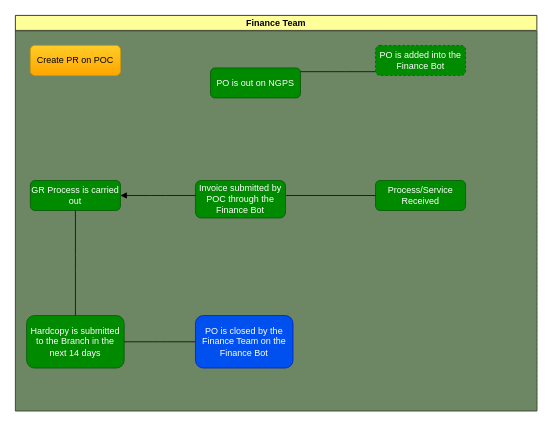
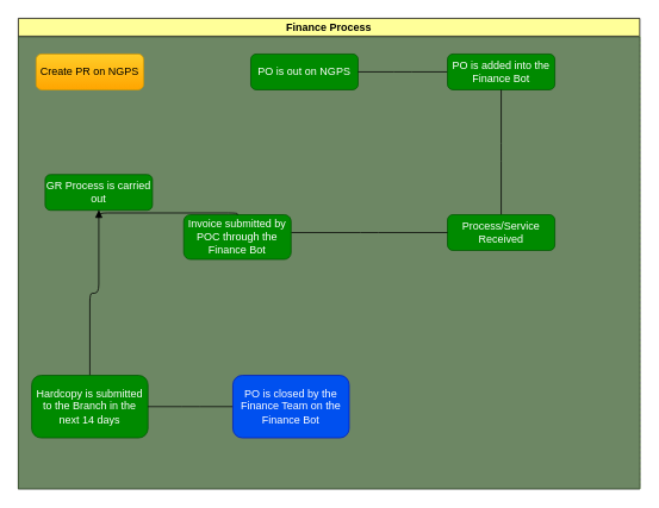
- <mxCell id="2" value="Finance Team" style="swimlane;startSize=20;horizontal=1;containerType=tree;labelBackgroundColor=none;fillColor=#FFFF99;fontColor=#000000;rounded=0;swimlaneLine=1;glass=0;shadow=0;backgroundOutline=0;separatorColor=#CCFF99;" vertex="1" parent="1"><mxGeometry x="20" y="20" width="695" height="527" as="geometry" /></mxCell>
+ <mxCell id="2" value="Finance Process" style="swimlane;startSize=20;horizontal=1;containerType=tree;labelBackgroundColor=none;fillColor=#FFFF99;fontColor=#000000;rounded=0;swimlaneLine=1;glass=0;shadow=0;backgroundOutline=0;separatorColor=#CCFF99;" vertex="1" parent="1"><mxGeometry x="20" y="20" width="695" height="527" as="geometry" /></mxCell>
- <mxCell id="4" value="Create PR on POC" style="whiteSpace=wrap;html=1;treeFolding=1;treeMoving=1;newEdgeStyle={&quot;edgeStyle&quot;:&quot;elbowEdgeStyle&quot;,&quot;startArrow&quot;:&quot;none&quot;,&quot;endArrow&quot;:&quot;none&quot;};labelBackgroundColor=none;fillColor=#ffcd28;strokeColor=#d79b00;gradientColor=#ffa500;rounded=1;" vertex="1" parent="2"><mxGeometry x="20" y="40" width="120" height="40" as="geometry" /></mxCell>
+ <mxCell id="4" value="Create PR on NGPS" style="whiteSpace=wrap;html=1;treeFolding=1;treeMoving=1;newEdgeStyle={&quot;edgeStyle&quot;:&quot;elbowEdgeStyle&quot;,&quot;startArrow&quot;:&quot;none&quot;,&quot;endArrow&quot;:&quot;none&quot;};labelBackgroundColor=none;fillColor=#ffcd28;strokeColor=#d79b00;gradientColor=#ffa500;rounded=1;" vertex="1" parent="2"><mxGeometry x="20" y="40" width="120" height="40" as="geometry" /></mxCell>
- <mxCell id="7" value="PO is added into the Finance Bot" style="whiteSpace=wrap;html=1;treeFolding=1;treeMoving=1;newEdgeStyle={&quot;edgeStyle&quot;:&quot;elbowEdgeStyle&quot;,&quot;startArrow&quot;:&quot;none&quot;,&quot;endArrow&quot;:&quot;none&quot;};labelBackgroundColor=none;fillColor=#008a00;strokeColor=#005700;fontColor=#ffffff;rounded=1;dashed=1;" vertex="1" parent="2"><mxGeometry x="480" y="40" width="120" height="40" as="geometry" /></mxCell>
+ <mxCell id="7" value="PO is added into the Finance Bot" style="whiteSpace=wrap;html=1;treeFolding=1;treeMoving=1;newEdgeStyle={&quot;edgeStyle&quot;:&quot;elbowEdgeStyle&quot;,&quot;startArrow&quot;:&quot;none&quot;,&quot;endArrow&quot;:&quot;none&quot;};labelBackgroundColor=none;fillColor=#008a00;strokeColor=#005700;fontColor=#ffffff;rounded=1;" vertex="1" parent="2"><mxGeometry x="480" y="40" width="120" height="40" as="geometry" /></mxCell>
- <mxCell id="5" value="PO is out on NGPS" style="whiteSpace=wrap;html=1;treeFolding=1;treeMoving=1;newEdgeStyle={&quot;edgeStyle&quot;:&quot;elbowEdgeStyle&quot;,&quot;startArrow&quot;:&quot;none&quot;,&quot;endArrow&quot;:&quot;none&quot;};labelBackgroundColor=none;fillColor=#008a00;strokeColor=#005700;fontColor=#ffffff;rounded=1;" vertex="1" parent="2"><mxGeometry x="260" y="70" width="120" height="40" as="geometry" /></mxCell>
+ <mxCell id="5" value="PO is out on NGPS" style="whiteSpace=wrap;html=1;treeFolding=1;treeMoving=1;newEdgeStyle={&quot;edgeStyle&quot;:&quot;elbowEdgeStyle&quot;,&quot;startArrow&quot;:&quot;none&quot;,&quot;endArrow&quot;:&quot;none&quot;};labelBackgroundColor=none;fillColor=#008a00;strokeColor=#005700;fontColor=#ffffff;rounded=1;" vertex="1" parent="2"><mxGeometry x="260" y="40" width="120" height="40" as="geometry" /></mxCell>
+ <mxCell id="8" value="" style="edgeStyle=elbowEdgeStyle;elbow=vertical;startArrow=none;endArrow=none;rounded=1;fontColor=#000000;" edge="1" target="9" source="7" parent="2"><mxGeometry relative="1" as="geometry"><mxPoint x="525" y="940" as="sourcePoint" /></mxGeometry></mxCell>
- <mxCell id="13" value="GR Process is carried out" style="whiteSpace=wrap;html=1;treeFolding=1;treeMoving=1;newEdgeStyle={&quot;edgeStyle&quot;:&quot;elbowEdgeStyle&quot;,&quot;startArrow&quot;:&quot;none&quot;,&quot;endArrow&quot;:&quot;none&quot;};labelBackgroundColor=none;fillColor=#008a00;strokeColor=#005700;fontColor=#ffffff;rounded=1;" vertex="1" parent="2"><mxGeometry x="20" y="220" width="120" height="40" as="geometry" /></mxCell>
+ <mxCell id="13" value="GR Process is carried out" style="whiteSpace=wrap;html=1;treeFolding=1;treeMoving=1;newEdgeStyle={&quot;edgeStyle&quot;:&quot;elbowEdgeStyle&quot;,&quot;startArrow&quot;:&quot;none&quot;,&quot;endArrow&quot;:&quot;none&quot;};labelBackgroundColor=none;fillColor=#008a00;strokeColor=#005700;fontColor=#ffffff;rounded=1;" vertex="1" parent="2"><mxGeometry x="30" y="175" width="120" height="40" as="geometry" /></mxCell>
- <mxCell id="11" value="Invoice submitted by POC through the Finance Bot" style="whiteSpace=wrap;html=1;treeFolding=1;treeMoving=1;newEdgeStyle={&quot;edgeStyle&quot;:&quot;elbowEdgeStyle&quot;,&quot;startArrow&quot;:&quot;none&quot;,&quot;endArrow&quot;:&quot;none&quot;};labelBackgroundColor=none;fillColor=#008a00;strokeColor=#005700;fontColor=#ffffff;rounded=1;" vertex="1" parent="2"><mxGeometry x="240" y="220" width="120" height="50" as="geometry" /></mxCell>
+ <mxCell id="11" value="Invoice submitted by POC through the Finance Bot" style="whiteSpace=wrap;html=1;treeFolding=1;treeMoving=1;newEdgeStyle={&quot;edgeStyle&quot;:&quot;elbowEdgeStyle&quot;,&quot;startArrow&quot;:&quot;none&quot;,&quot;endArrow&quot;:&quot;none&quot;};labelBackgroundColor=none;fillColor=#008a00;strokeColor=#005700;fontColor=#ffffff;rounded=1;" vertex="1" parent="2"><mxGeometry x="185" y="220" width="120" height="50" as="geometry" /></mxCell>
